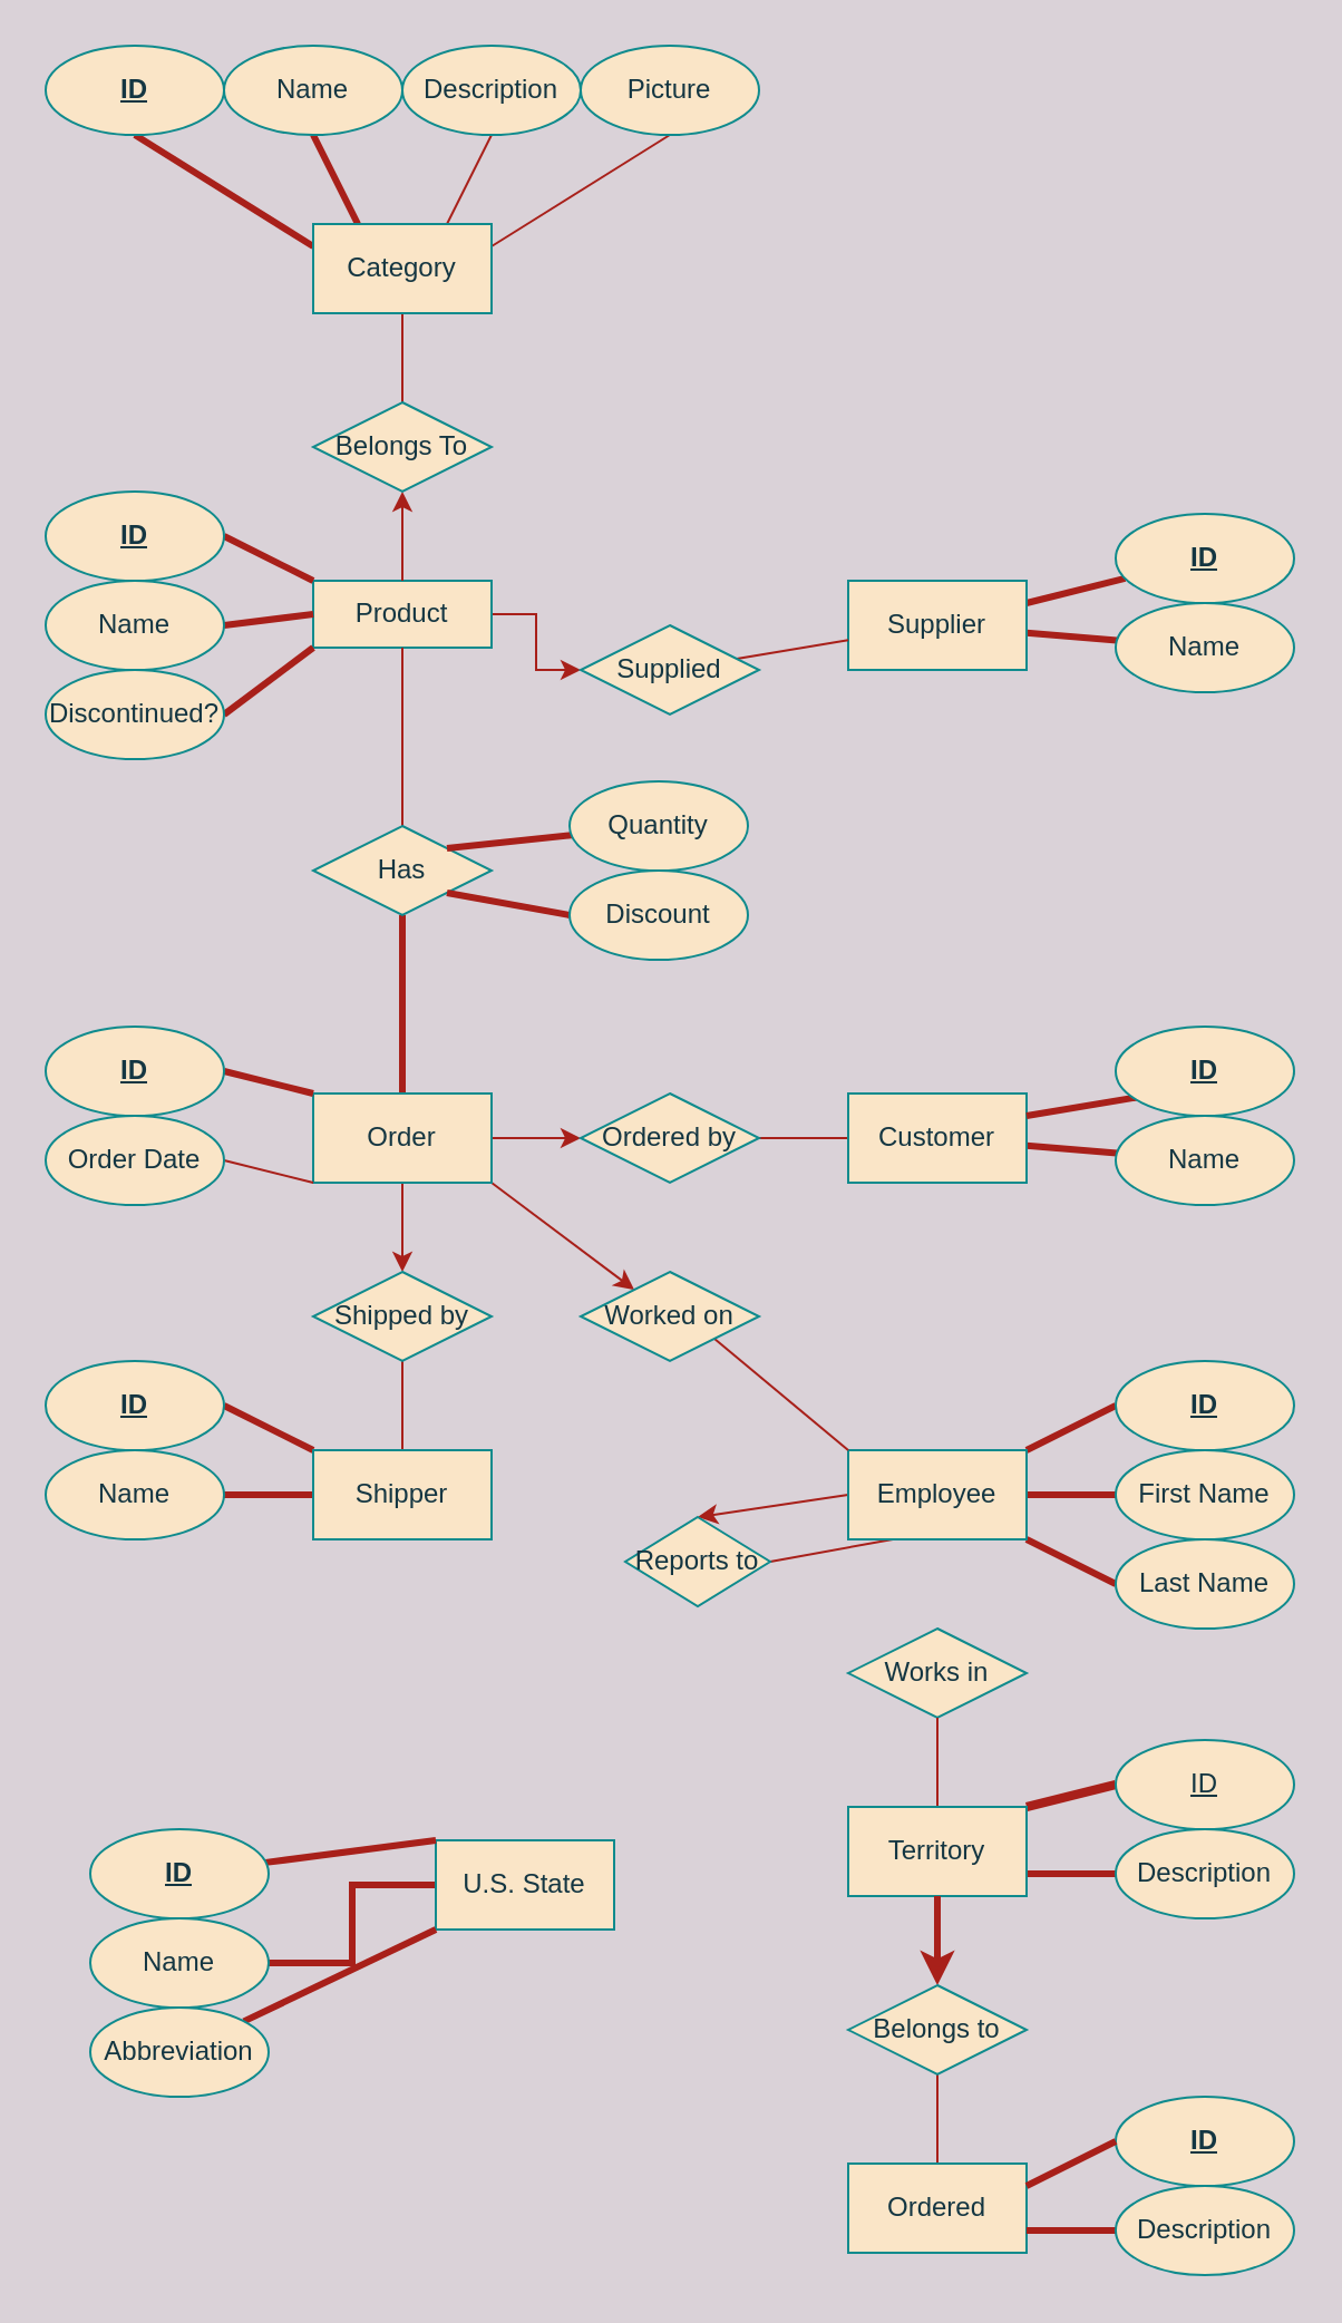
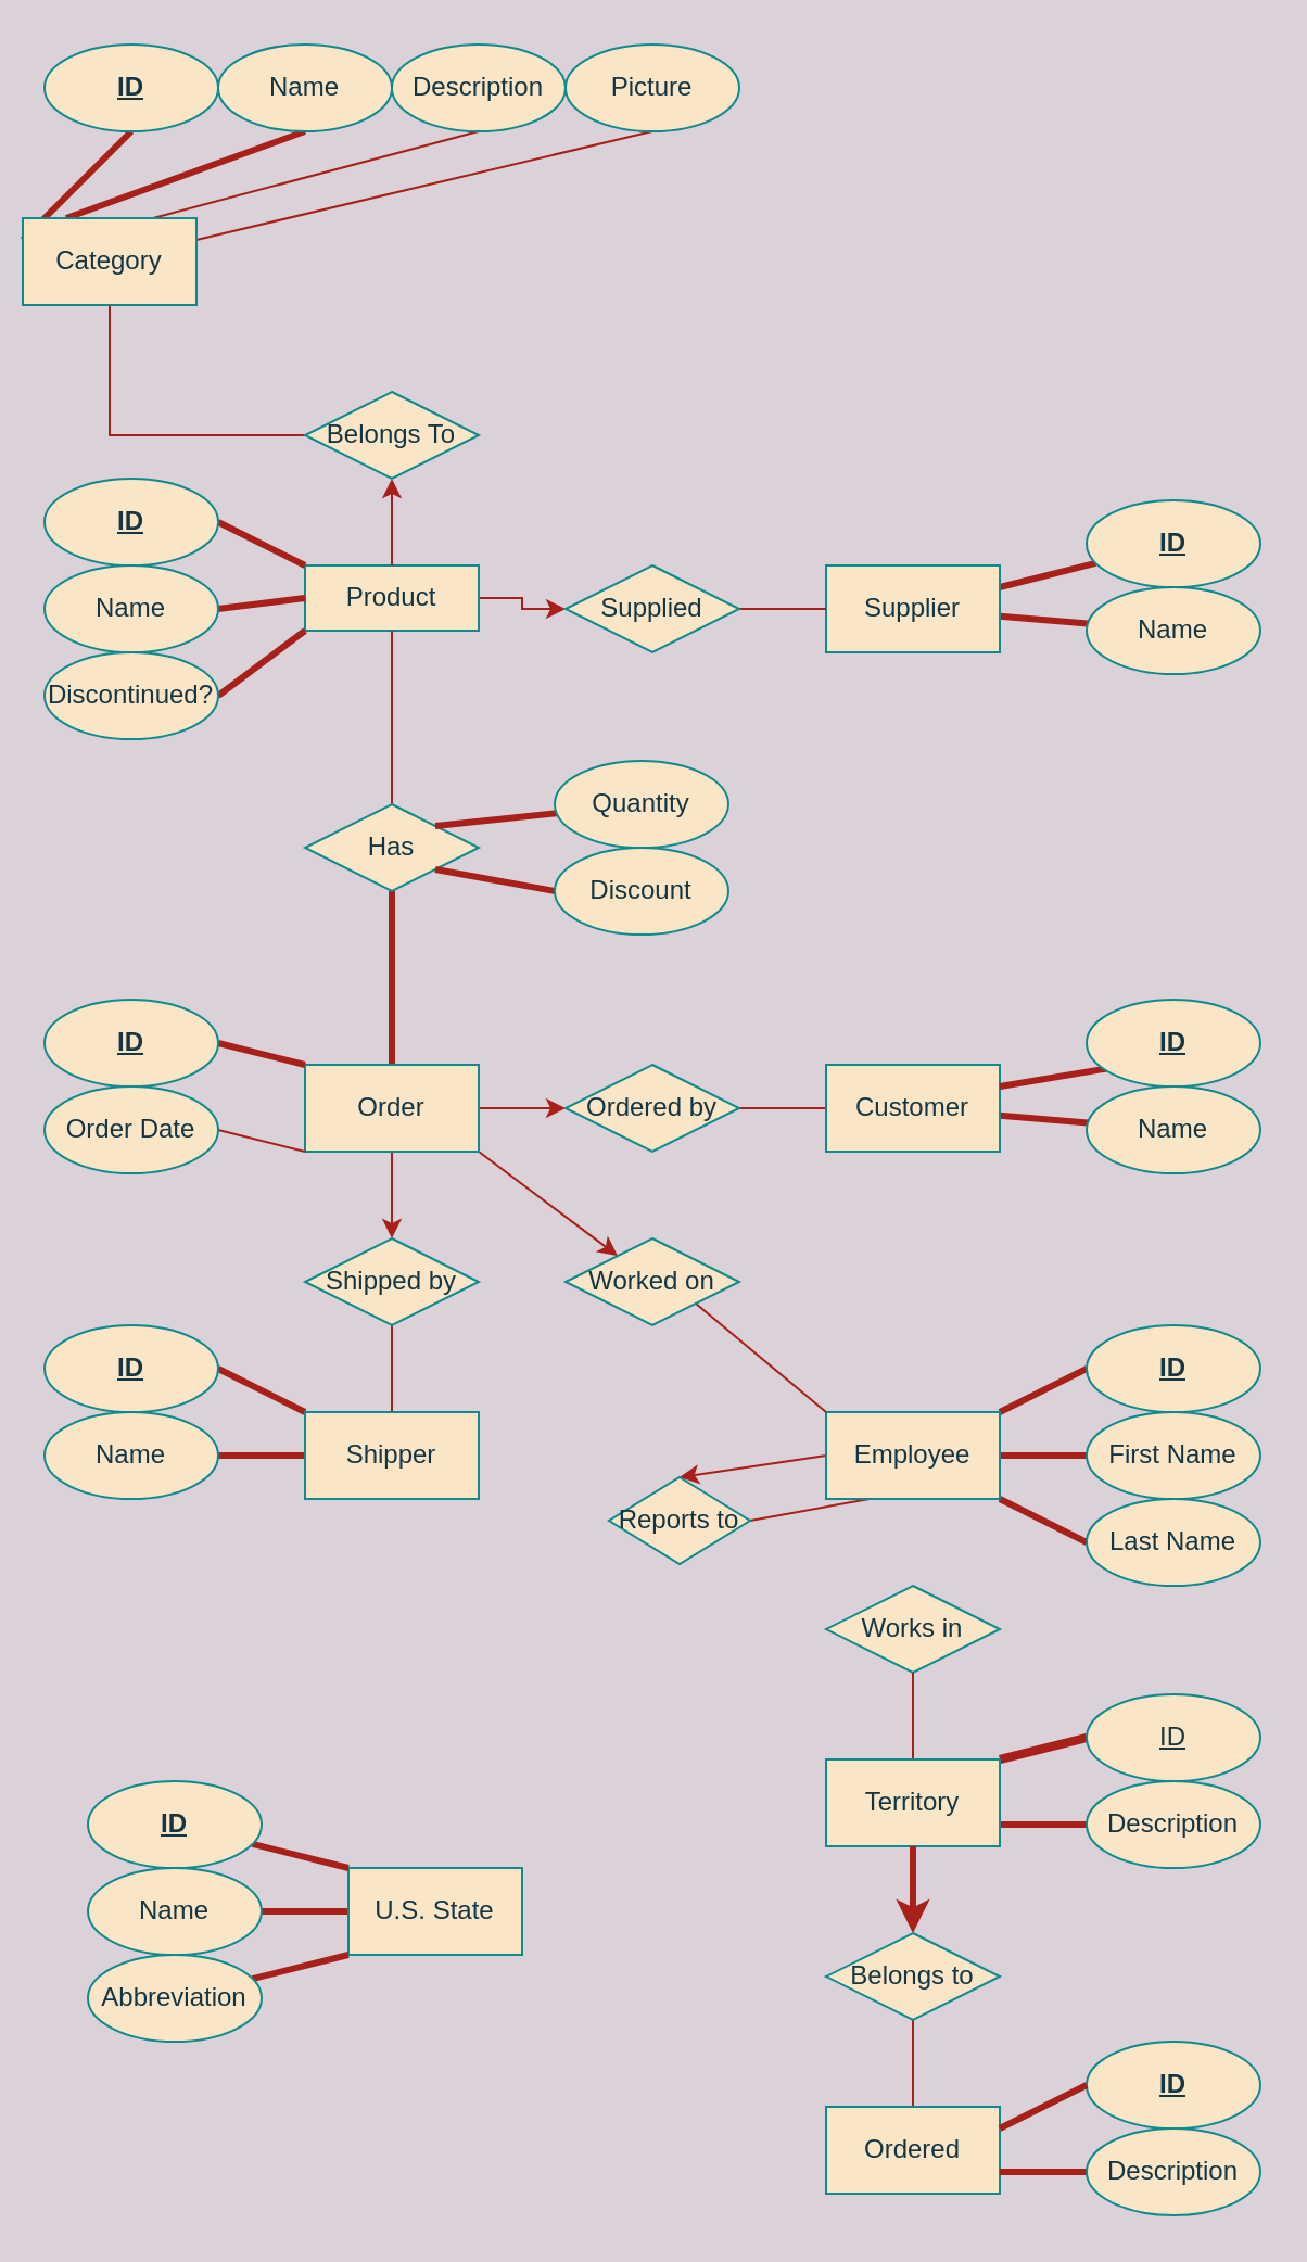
- <mxCell id="17" value="Category" style="rounded=0;whiteSpace=wrap;html=1;fillColor=#FAE5C7;strokeColor=#0F8B8D;fontColor=#143642;" parent="1" vertex="1"><mxGeometry x="140" y="100" width="80" height="40" as="geometry" /></mxCell>
+ <mxCell id="17" value="Category" style="rounded=0;whiteSpace=wrap;html=1;fillColor=#FAE5C7;strokeColor=#0F8B8D;fontColor=#143642;" parent="1" vertex="1"><mxGeometry x="10" y="100" width="80" height="40" as="geometry" /></mxCell>
- <mxCell id="85" value="Supplied" style="rhombus;whiteSpace=wrap;html=1;fillColor=#FAE5C7;strokeColor=#0F8B8D;fontColor=#143642;" parent="1" vertex="1"><mxGeometry x="260" y="280" width="80" height="40" as="geometry" /></mxCell>
+ <mxCell id="85" value="Supplied" style="rhombus;whiteSpace=wrap;html=1;fillColor=#FAE5C7;strokeColor=#0F8B8D;fontColor=#143642;" parent="1" vertex="1"><mxGeometry x="260" y="260" width="80" height="40" as="geometry" /></mxCell>
- <mxCell id="60" value="U.S. State" style="rounded=0;whiteSpace=wrap;html=1;fillColor=#FAE5C7;strokeColor=#0F8B8D;fontColor=#143642;" parent="1" vertex="1"><mxGeometry x="195" y="825" width="80" height="40" as="geometry" /></mxCell>
+ <mxCell id="60" value="U.S. State" style="rounded=0;whiteSpace=wrap;html=1;fillColor=#FAE5C7;strokeColor=#0F8B8D;fontColor=#143642;" parent="1" vertex="1"><mxGeometry x="160" y="860" width="80" height="40" as="geometry" /></mxCell>
